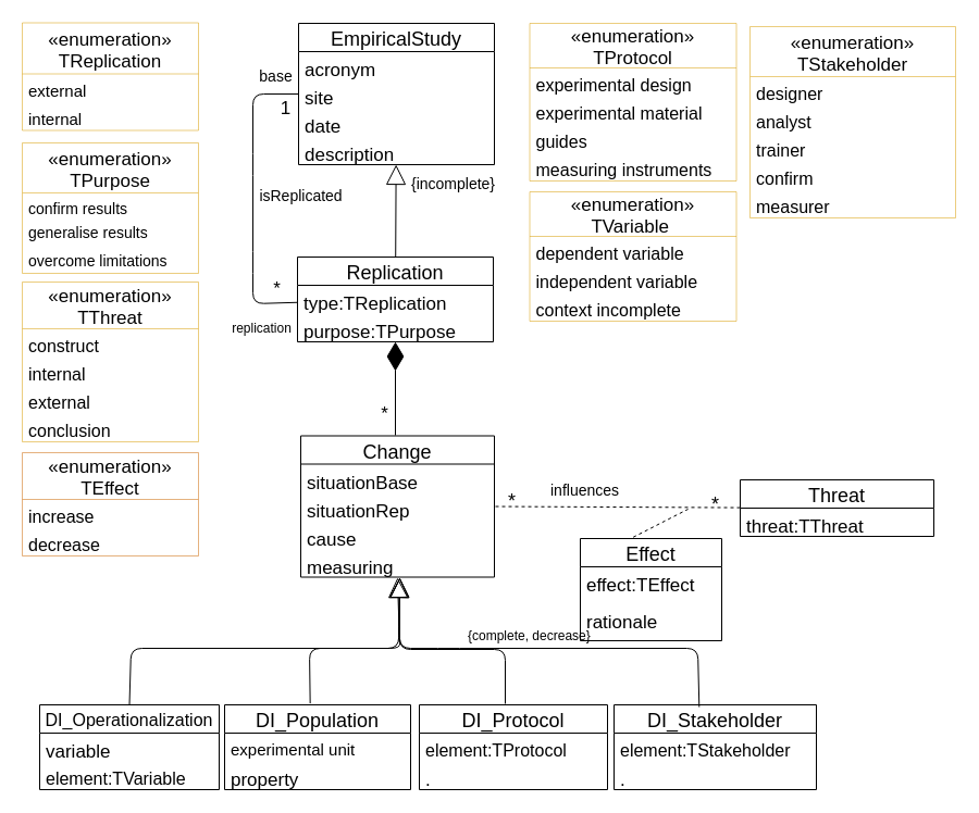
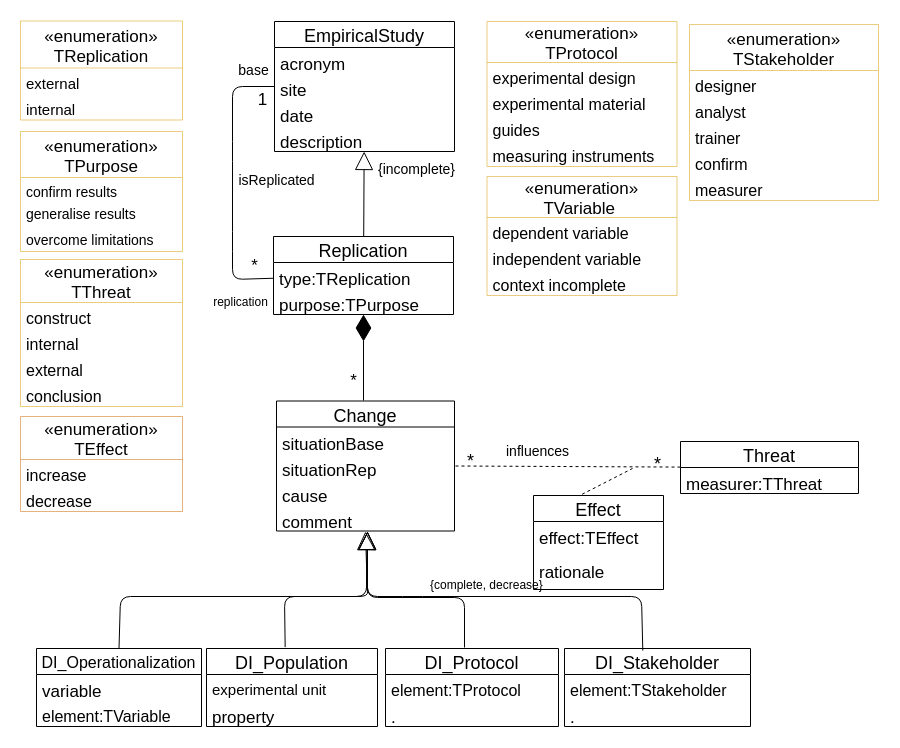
- <mxCell id="73" value="threat:TThreat" style="text;strokeColor=none;fillColor=none;align=left;verticalAlign=top;spacingLeft=4;spacingRight=4;overflow=hidden;rotatable=0;points=[[0,0.5],[1,0.5]];portConstraint=eastwest;fontSize=17;gradientColor=#ffffff;gradientDirection=west;" parent="72" vertex="1"><mxGeometry y="26" width="178" height="26" as="geometry" /></mxCell>
+ <mxCell id="73" value="measurer:TThreat" style="text;strokeColor=none;fillColor=none;align=left;verticalAlign=top;spacingLeft=4;spacingRight=4;overflow=hidden;rotatable=0;points=[[0,0.5],[1,0.5]];portConstraint=eastwest;fontSize=17;gradientColor=#ffffff;gradientDirection=west;" parent="72" vertex="1"><mxGeometry y="26" width="178" height="26" as="geometry" /></mxCell>
- <mxCell id="9" value="measuring" style="text;strokeColor=none;fillColor=none;align=left;verticalAlign=top;spacingLeft=4;spacingRight=4;overflow=hidden;rotatable=0;points=[[0,0.5],[1,0.5]];portConstraint=eastwest;fontSize=17;" parent="5" vertex="1"><mxGeometry y="104" width="178" height="26" as="geometry" /></mxCell>
+ <mxCell id="9" value="comment" style="text;strokeColor=none;fillColor=none;align=left;verticalAlign=top;spacingLeft=4;spacingRight=4;overflow=hidden;rotatable=0;points=[[0,0.5],[1,0.5]];portConstraint=eastwest;fontSize=17;" parent="5" vertex="1"><mxGeometry y="104" width="178" height="26" as="geometry" /></mxCell>
